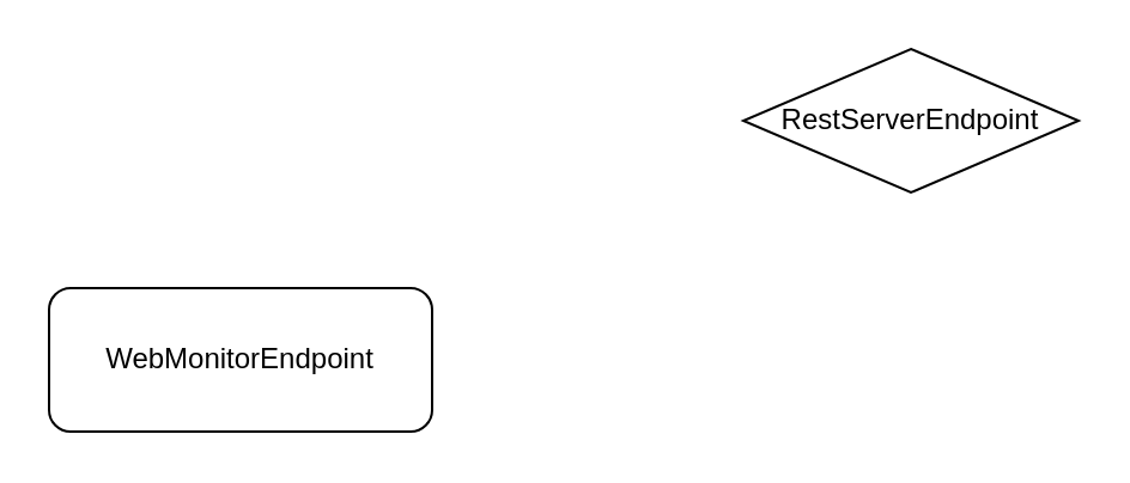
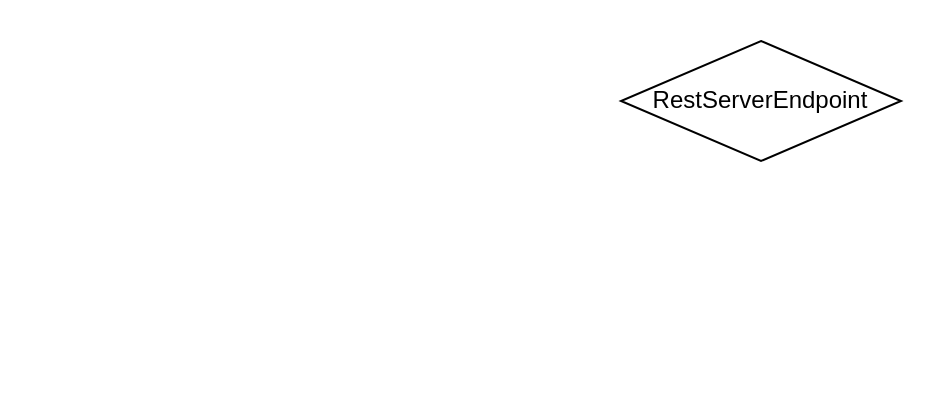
- <mxCell id="2" value="WebMonitorEndpoint" style="rounded=1;whiteSpace=wrap;html=1;" vertex="1" parent="1"><mxGeometry x="20" y="120" width="160" height="60" as="geometry" /></mxCell>
